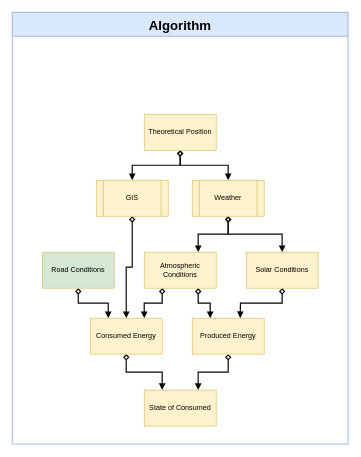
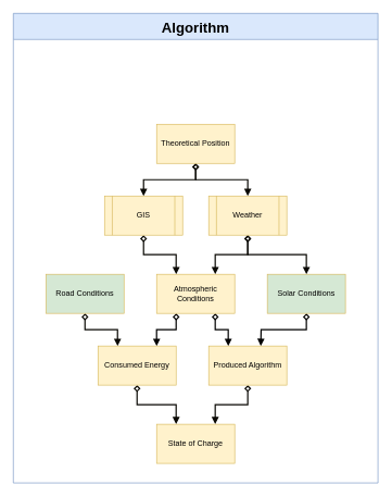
- <mxCell id="6" style="edgeStyle=orthogonalEdgeStyle;rounded=0;orthogonalLoop=1;jettySize=auto;html=1;fillColor=#fff2cc;strokeColor=#0A0904;strokeWidth=2;endArrow=block;endFill=1;startArrow=diamond;startFill=0;" edge="1" parent="1" source="7" target="19"><mxGeometry relative="1" as="geometry" /></mxCell>
+ <mxCell id="6" style="edgeStyle=orthogonalEdgeStyle;rounded=0;orthogonalLoop=1;jettySize=auto;html=1;entryX=0.25;entryY=0;entryDx=0;entryDy=0;fillColor=#fff2cc;strokeColor=#0A0904;strokeWidth=2;endArrow=block;endFill=1;startArrow=diamond;startFill=0;" edge="1" parent="1" source="7" target="15"><mxGeometry relative="1" as="geometry" /></mxCell>
- <mxCell id="17" value="Solar Conditions" style="rounded=0;whiteSpace=wrap;html=1;fillColor=#fff2cc;strokeColor=#d6b656;" vertex="1" parent="1"><mxGeometry x="410" y="420" width="120" height="60" as="geometry" /></mxCell>
+ <mxCell id="17" value="Solar Conditions" style="rounded=0;whiteSpace=wrap;html=1;fillColor=#d5e8d4;strokeColor=#d6b656;" vertex="1" parent="1"><mxGeometry x="410" y="420" width="120" height="60" as="geometry" /></mxCell>
- <mxCell id="21" value="Produced Energy" style="rounded=0;whiteSpace=wrap;html=1;fillColor=#fff2cc;strokeColor=#d6b656;" vertex="1" parent="1"><mxGeometry x="320" y="530" width="120" height="60" as="geometry" /></mxCell>
+ <mxCell id="21" value="Produced Algorithm" style="rounded=0;whiteSpace=wrap;html=1;fillColor=#fff2cc;strokeColor=#d6b656;" vertex="1" parent="1"><mxGeometry x="320" y="530" width="120" height="60" as="geometry" /></mxCell>
- <mxCell id="22" value="&lt;span style=&quot;white-space: pre;&quot;&gt;State of Consumed&lt;/span&gt;" style="rounded=0;whiteSpace=wrap;html=1;fillColor=#fff2cc;strokeColor=#d6b656;" vertex="1" parent="1"><mxGeometry x="240" y="650" width="120" height="60" as="geometry" /></mxCell>
+ <mxCell id="22" value="&lt;span style=&quot;white-space: pre;&quot;&gt;State of Charge&lt;/span&gt;" style="rounded=0;whiteSpace=wrap;html=1;fillColor=#fff2cc;strokeColor=#d6b656;" vertex="1" parent="1"><mxGeometry x="240" y="650" width="120" height="60" as="geometry" /></mxCell>
